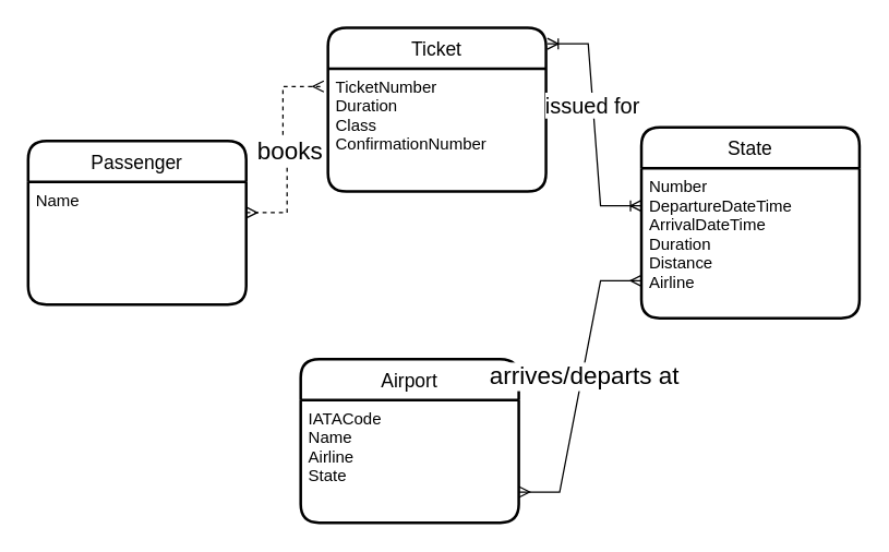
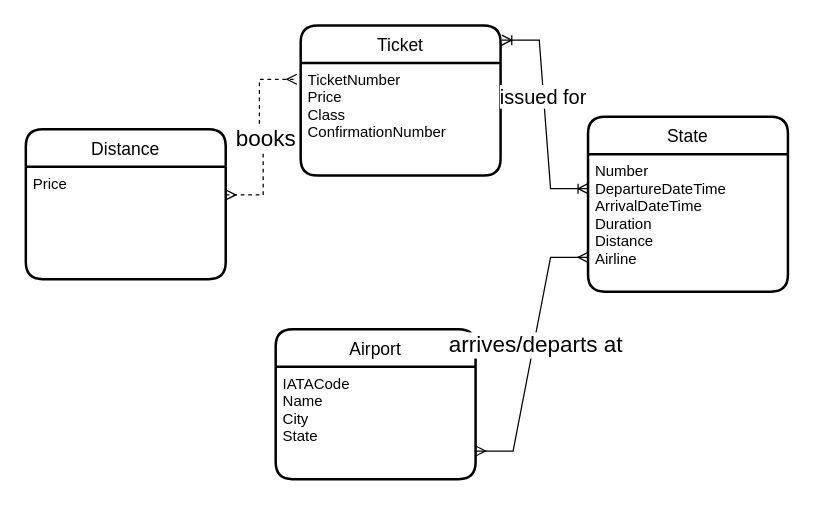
- <mxCell id="13" value="TicketNumber&#10;Duration&#10;Class&#10;ConfirmationNumber" style="align=left;strokeColor=none;fillColor=none;spacingLeft=4;fontSize=12;verticalAlign=top;resizable=0;rotatable=0;part=1;" vertex="1" parent="12"><mxGeometry y="30" width="160" height="90" as="geometry" /></mxCell>
+ <mxCell id="13" value="TicketNumber&#10;Price&#10;Class&#10;ConfirmationNumber" style="align=left;strokeColor=none;fillColor=none;spacingLeft=4;fontSize=12;verticalAlign=top;resizable=0;rotatable=0;part=1;" vertex="1" parent="12"><mxGeometry y="30" width="160" height="90" as="geometry" /></mxCell>
- <mxCell id="2" value="Passenger" style="swimlane;childLayout=stackLayout;horizontal=1;startSize=30;horizontalStack=0;rounded=1;fontSize=14;fontStyle=0;strokeWidth=2;resizeParent=0;resizeLast=1;shadow=0;dashed=0;align=center;" vertex="1" parent="1"><mxGeometry x="20" y="103" width="160" height="120" as="geometry" /></mxCell>
+ <mxCell id="2" value="Distance" style="swimlane;childLayout=stackLayout;horizontal=1;startSize=30;horizontalStack=0;rounded=1;fontSize=14;fontStyle=0;strokeWidth=2;resizeParent=0;resizeLast=1;shadow=0;dashed=0;align=center;" vertex="1" parent="1"><mxGeometry x="20" y="103" width="160" height="120" as="geometry" /></mxCell>
- <mxCell id="3" value="Name" style="align=left;strokeColor=none;fillColor=none;spacingLeft=4;fontSize=12;verticalAlign=top;resizable=0;rotatable=0;part=1;" vertex="1" parent="2"><mxGeometry y="30" width="160" height="90" as="geometry" /></mxCell>
+ <mxCell id="3" value="Price" style="align=left;strokeColor=none;fillColor=none;spacingLeft=4;fontSize=12;verticalAlign=top;resizable=0;rotatable=0;part=1;" vertex="1" parent="2"><mxGeometry y="30" width="160" height="90" as="geometry" /></mxCell>
- <mxCell id="9" value="IATACode&#10;Name&#10;Airline&#10;State&#10;" style="align=left;strokeColor=none;fillColor=none;spacingLeft=4;fontSize=12;verticalAlign=top;resizable=0;rotatable=0;part=1;" vertex="1" parent="8"><mxGeometry y="30" width="160" height="90" as="geometry" /></mxCell>
+ <mxCell id="9" value="IATACode&#10;Name&#10;City&#10;State&#10;" style="align=left;strokeColor=none;fillColor=none;spacingLeft=4;fontSize=12;verticalAlign=top;resizable=0;rotatable=0;part=1;" vertex="1" parent="8"><mxGeometry y="30" width="160" height="90" as="geometry" /></mxCell>
